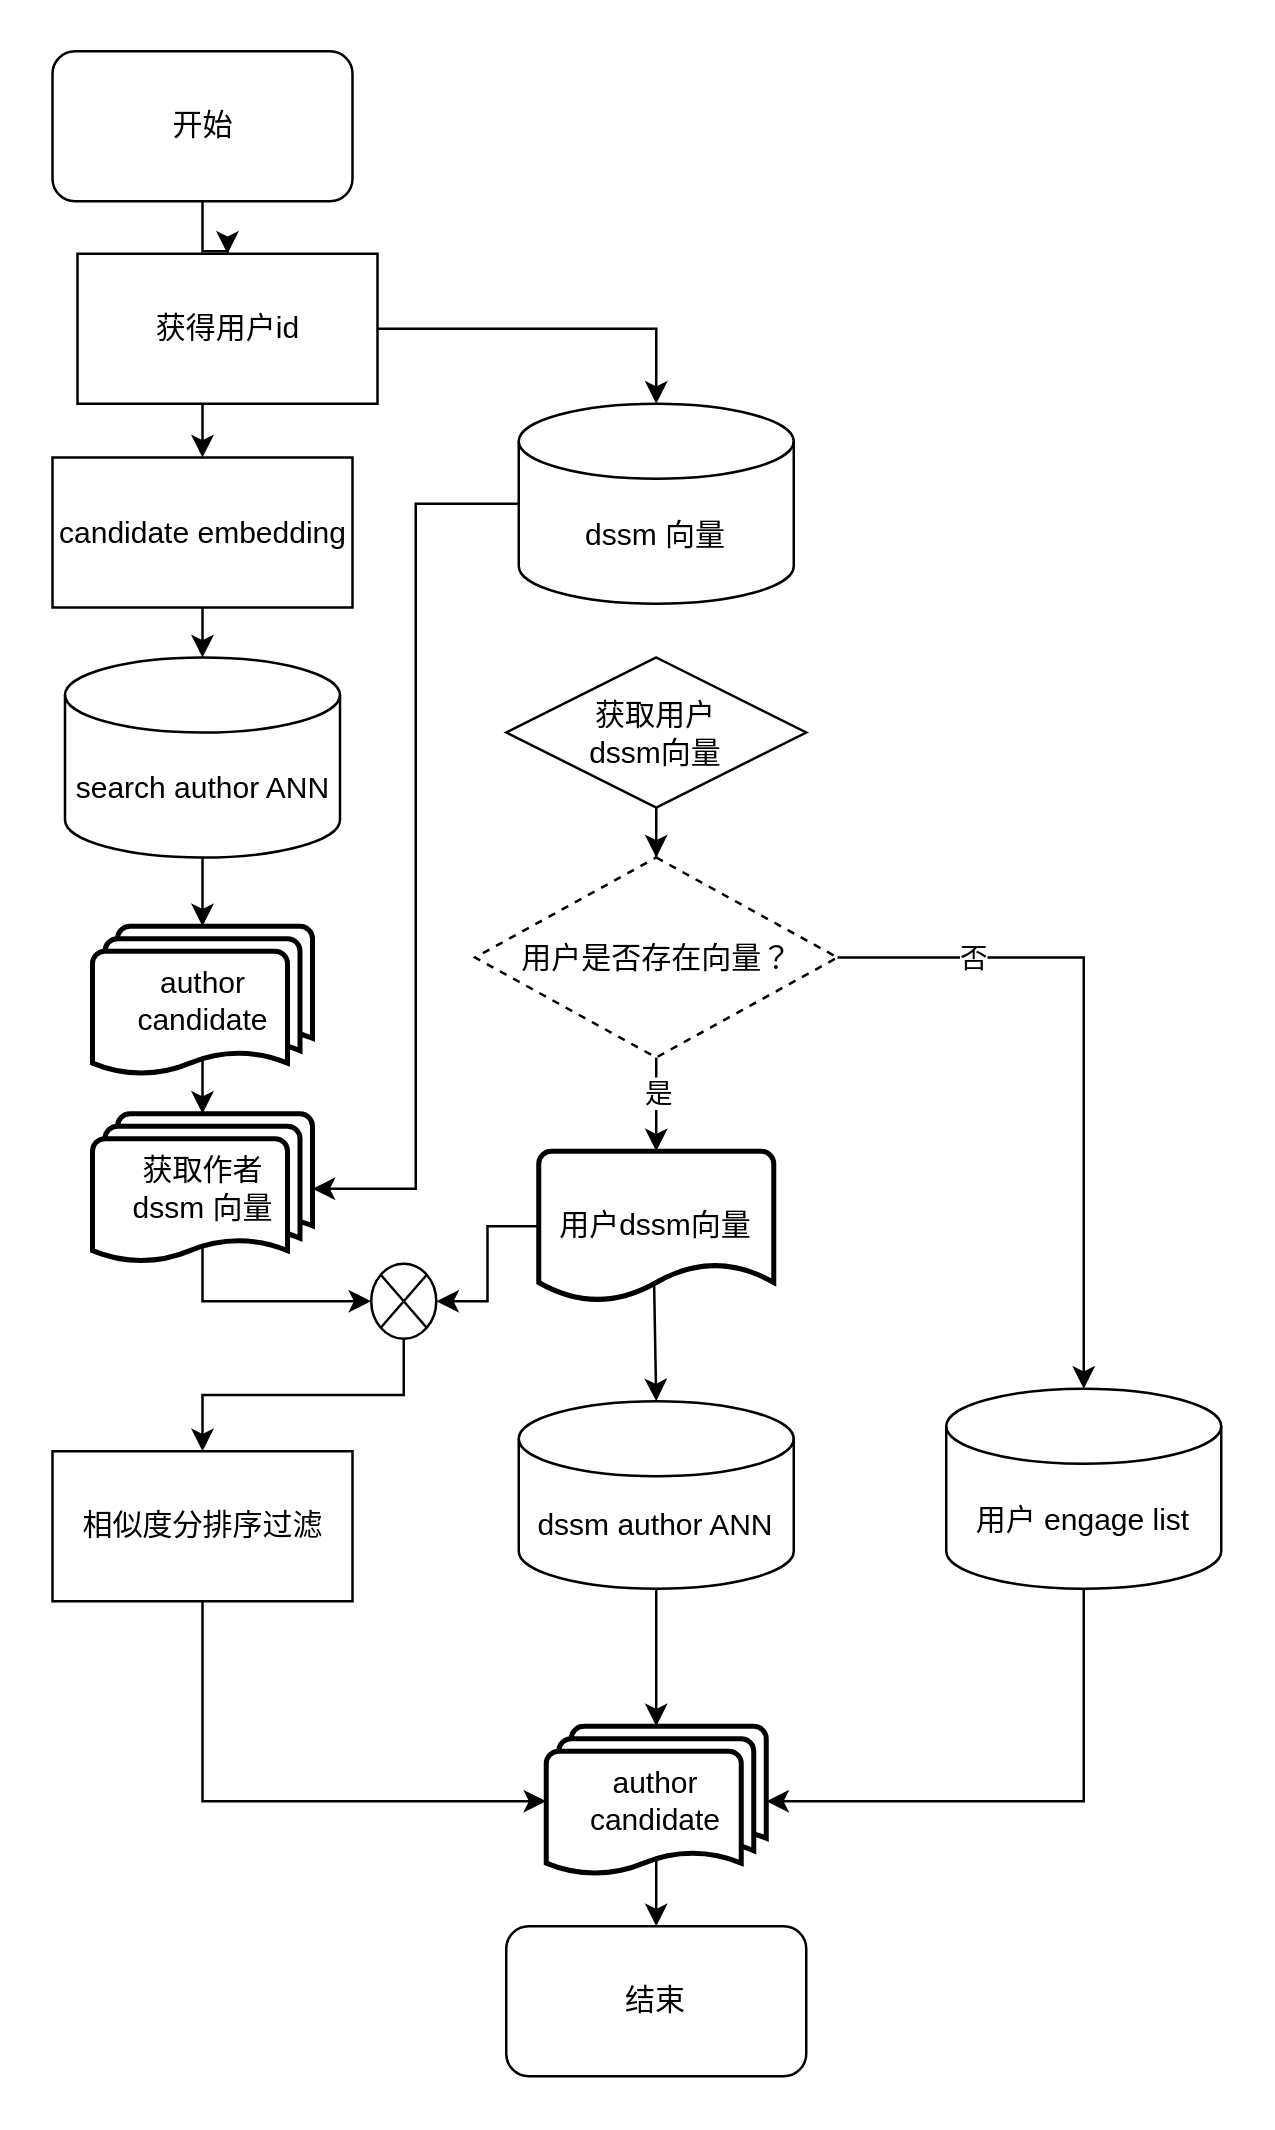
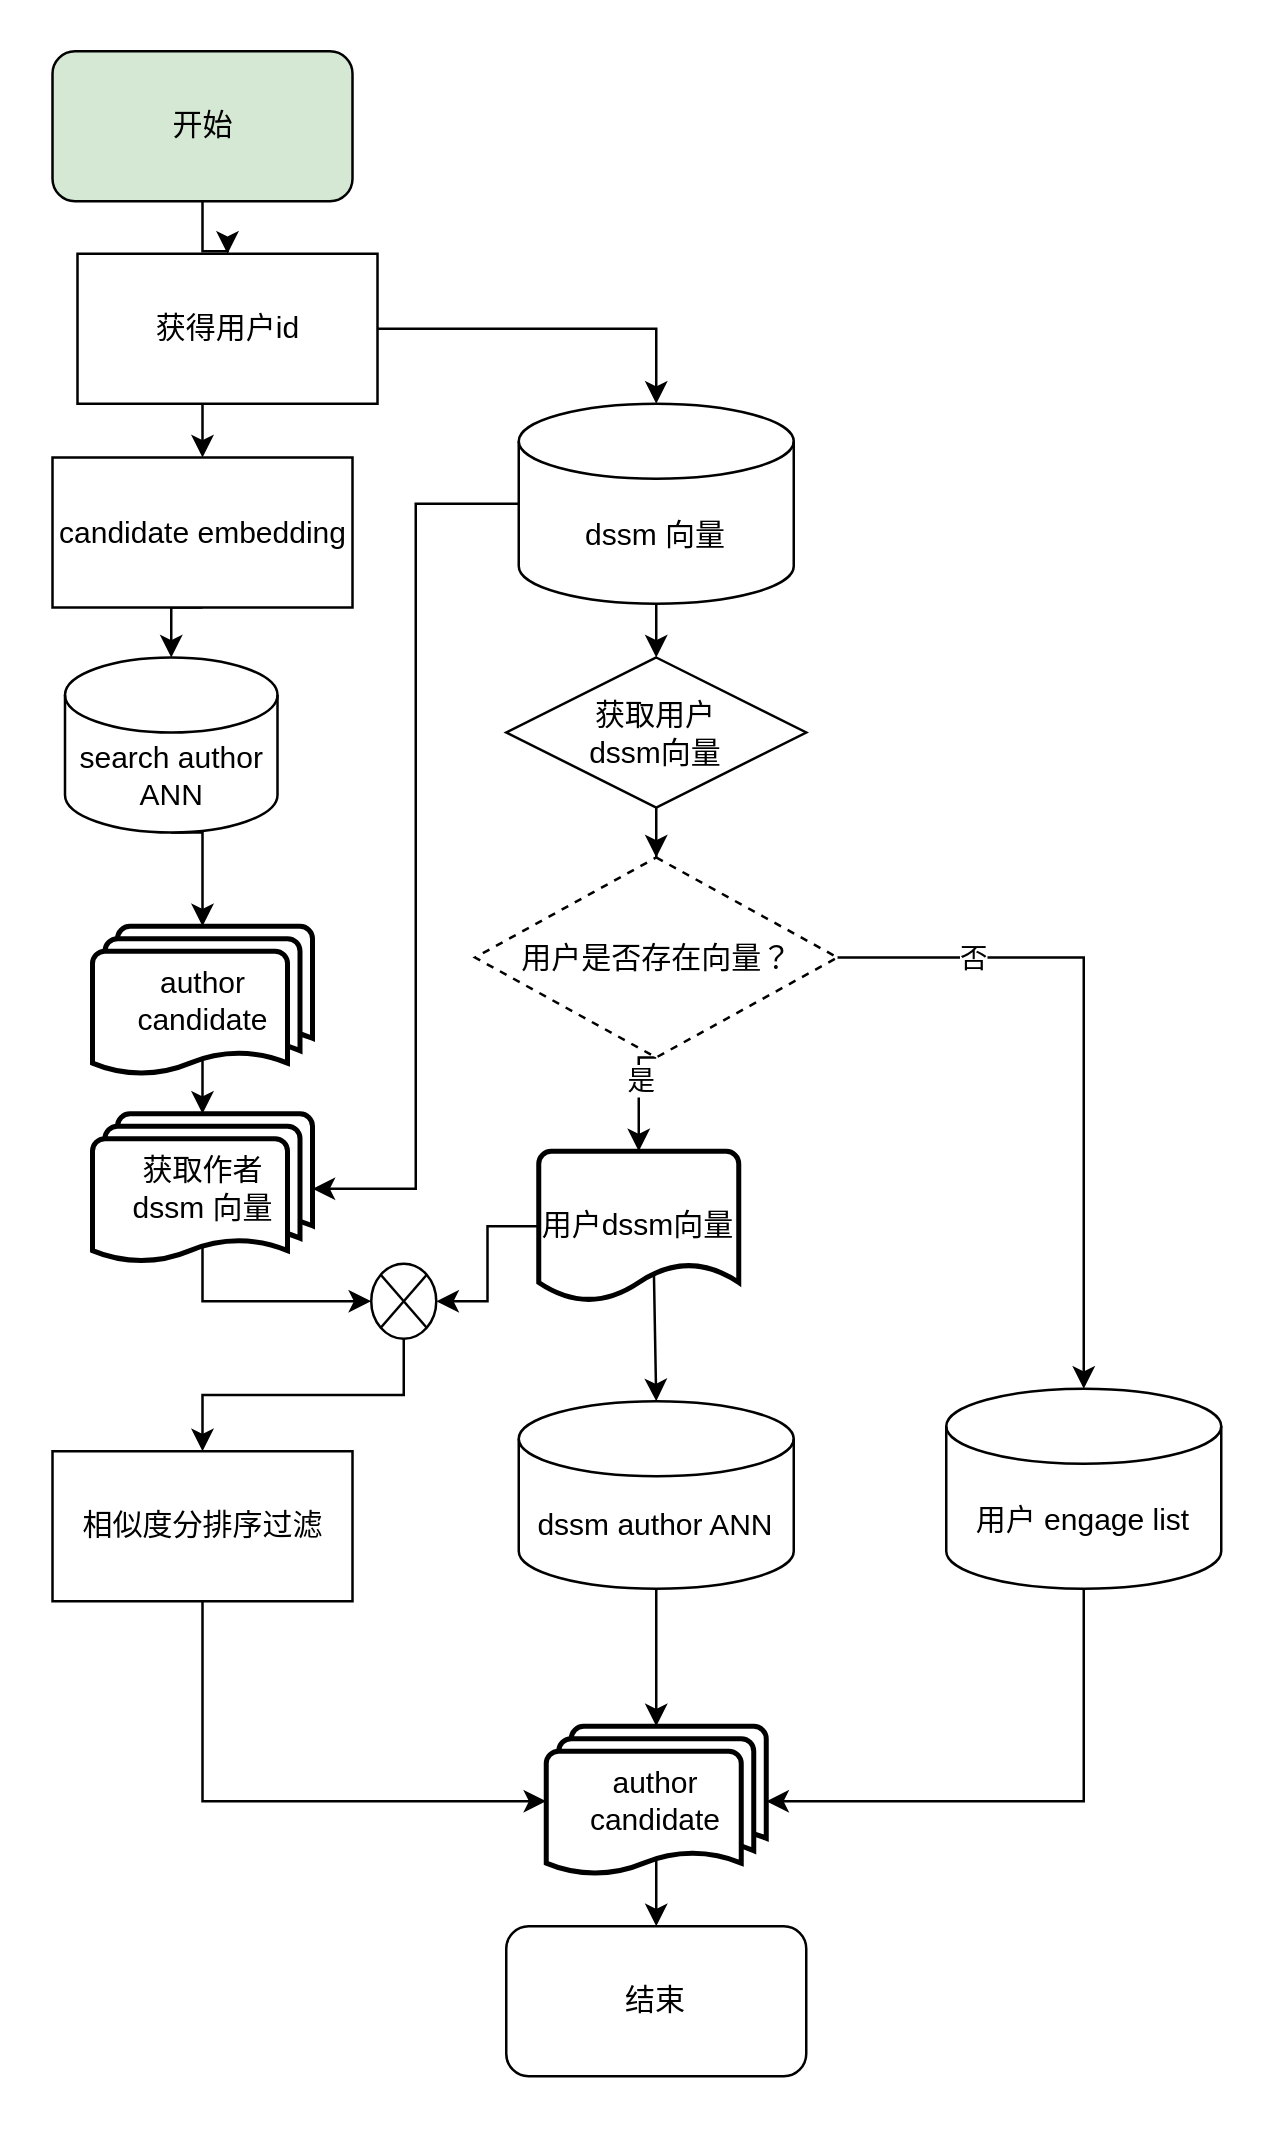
- <mxCell id="3" value="开始" style="rounded=1;whiteSpace=wrap;html=1;" vertex="1" parent="1"><mxGeometry x="20.5" y="20" width="120" height="60" as="geometry" /></mxCell>
+ <mxCell id="3" value="开始" style="rounded=1;whiteSpace=wrap;html=1;fillColor=#d5e8d4;" vertex="1" parent="1"><mxGeometry x="20.5" y="20" width="120" height="60" as="geometry" /></mxCell>
+ <mxCell id="24" style="edgeStyle=orthogonalEdgeStyle;rounded=0;orthogonalLoop=1;jettySize=auto;html=1;exitX=0.5;exitY=1;exitDx=0;exitDy=0;exitPerimeter=0;entryX=0.5;entryY=0;entryDx=0;entryDy=0;" edge="1" parent="1" source="25" target="31"><mxGeometry relative="1" as="geometry" /></mxCell>
- <mxCell id="18" value="search author ANN" style="shape=cylinder3;whiteSpace=wrap;html=1;boundedLbl=1;backgroundOutline=1;size=15;" vertex="1" parent="1"><mxGeometry x="25.5" y="262.5" width="110" height="80" as="geometry" /></mxCell>
+ <mxCell id="18" value="search author ANN" style="shape=cylinder3;whiteSpace=wrap;html=1;boundedLbl=1;backgroundOutline=1;size=15;" vertex="1" parent="1"><mxGeometry x="25.5" y="262.5" width="85" height="70" as="geometry" /></mxCell>
- <mxCell id="36" value="用户dssm向量" style="strokeWidth=2;html=1;shape=mxgraph.flowchart.document2;whiteSpace=wrap;size=0.25;" vertex="1" parent="1"><mxGeometry x="215" y="460" width="94" height="60" as="geometry" /></mxCell>
+ <mxCell id="36" value="用户dssm向量" style="strokeWidth=2;html=1;shape=mxgraph.flowchart.document2;whiteSpace=wrap;size=0.25;" vertex="1" parent="1"><mxGeometry x="215" y="460" width="80" height="60" as="geometry" /></mxCell>
